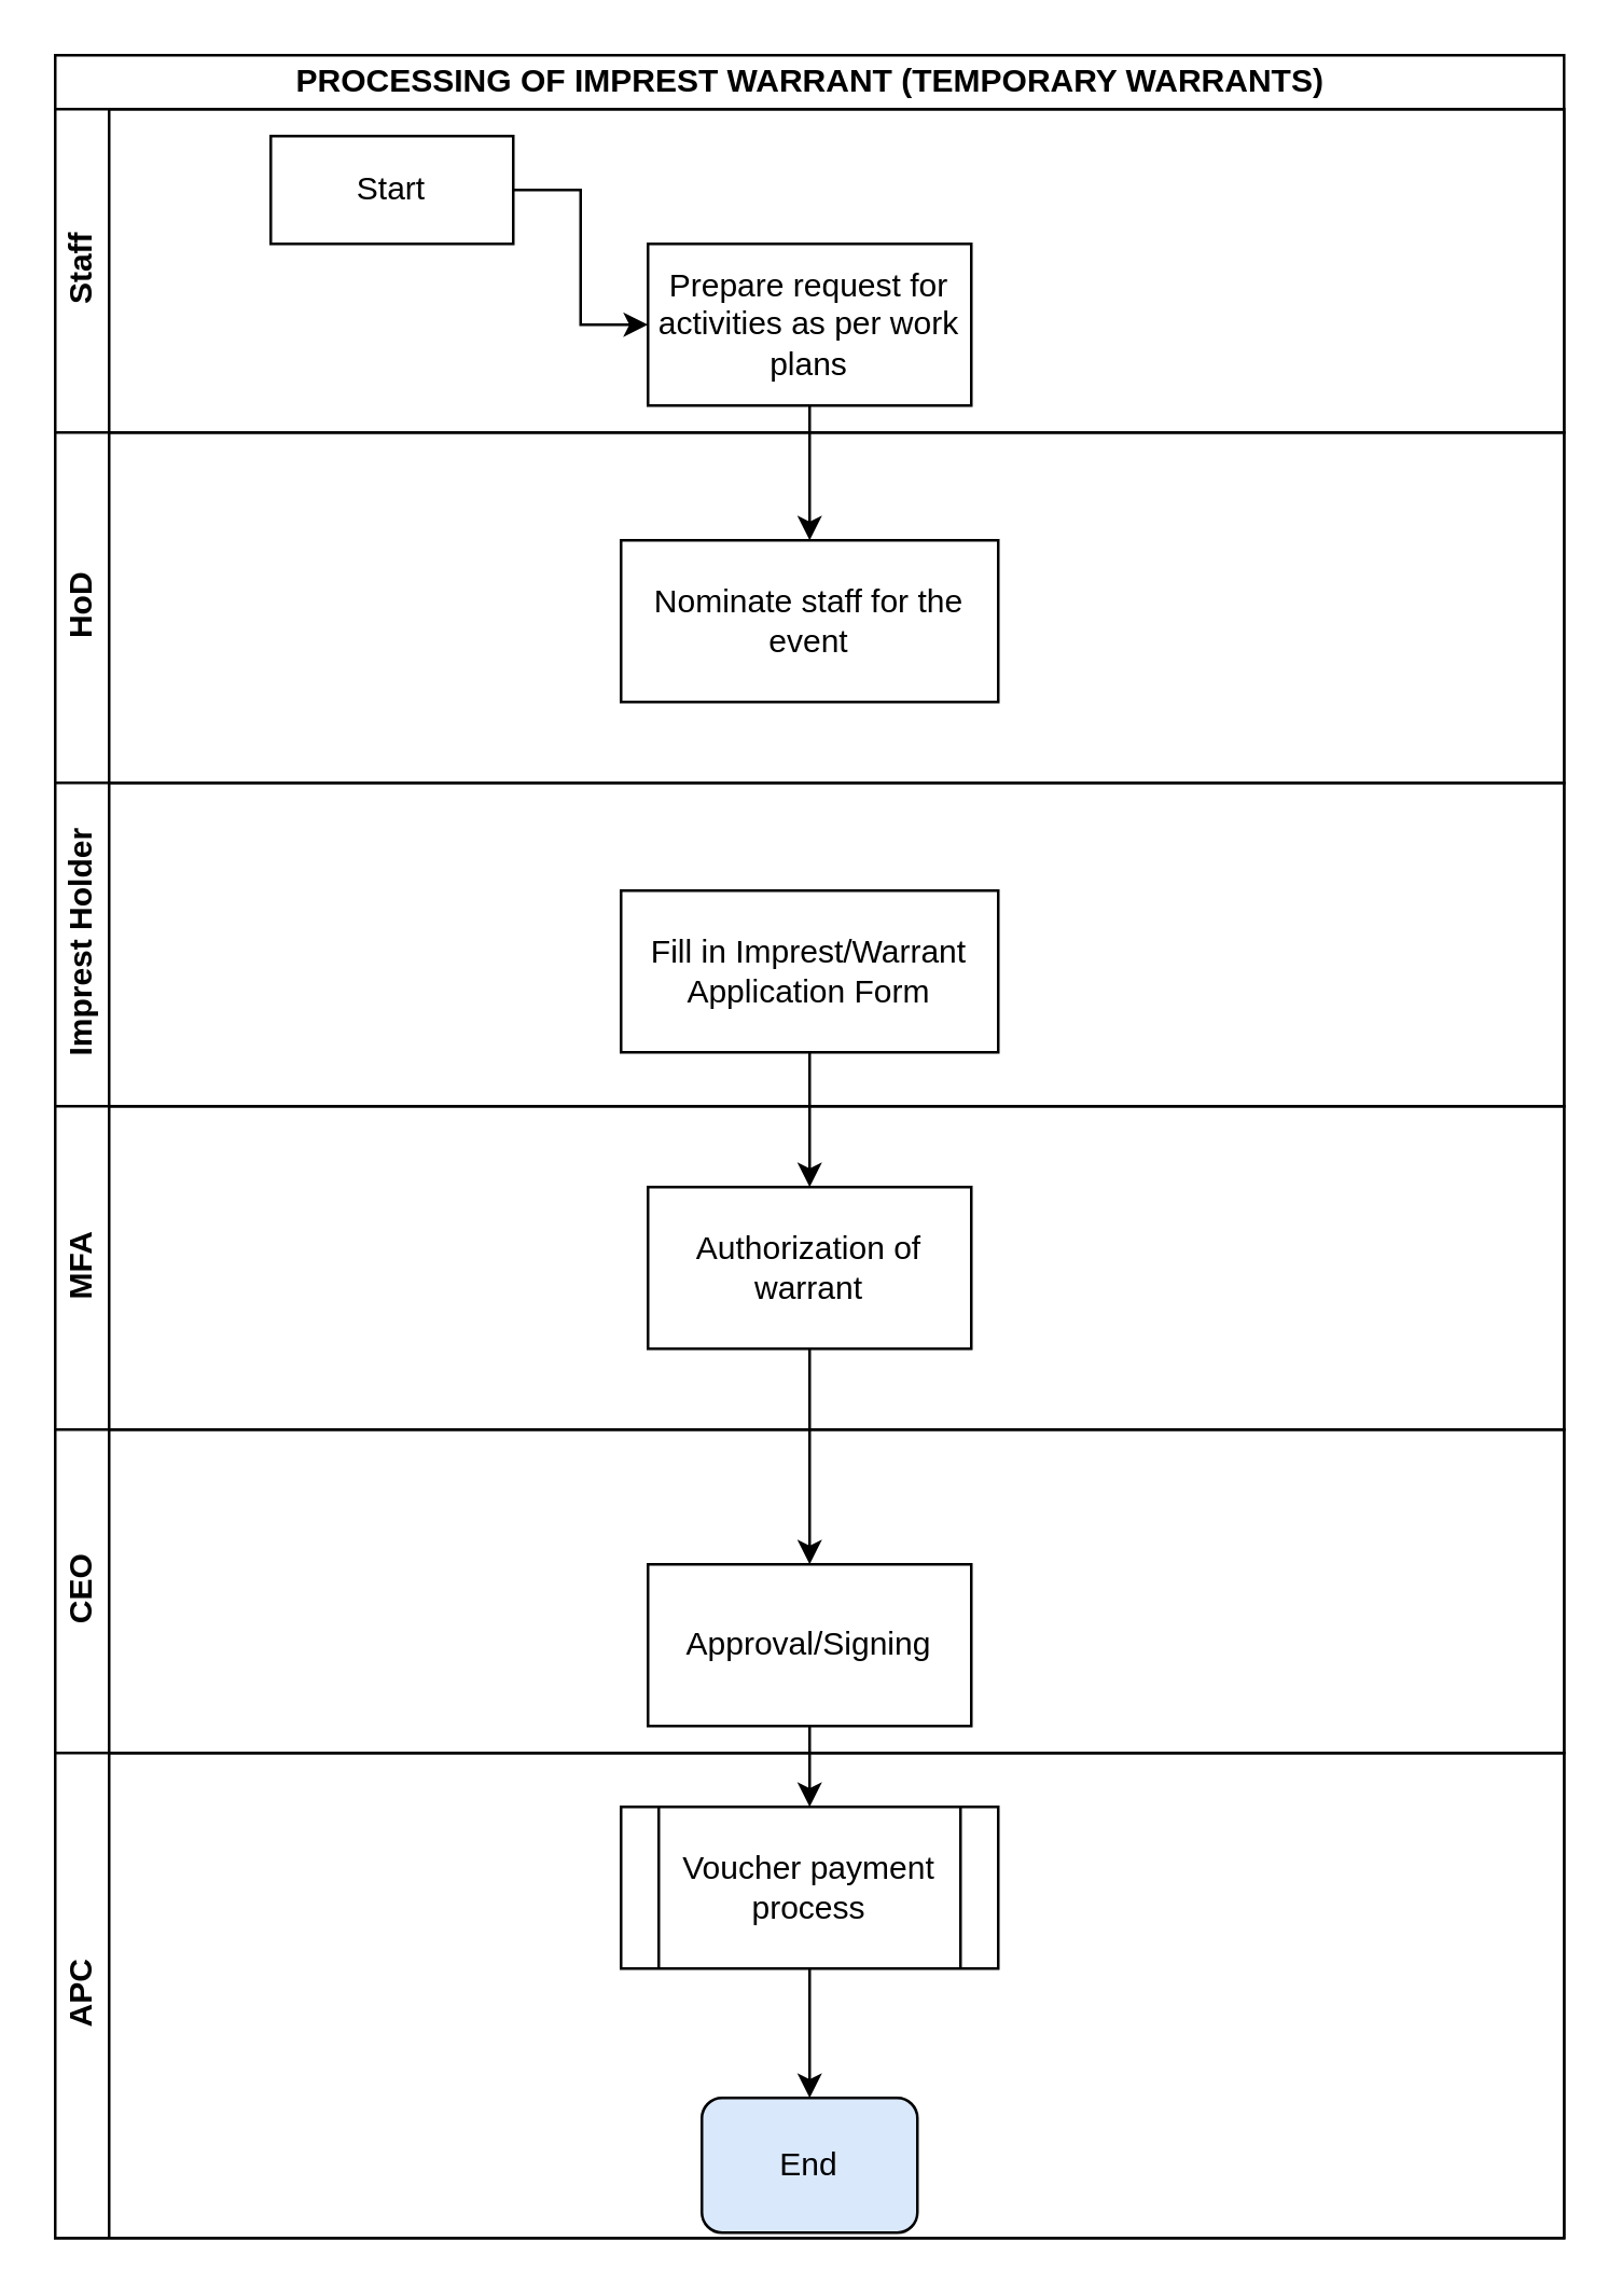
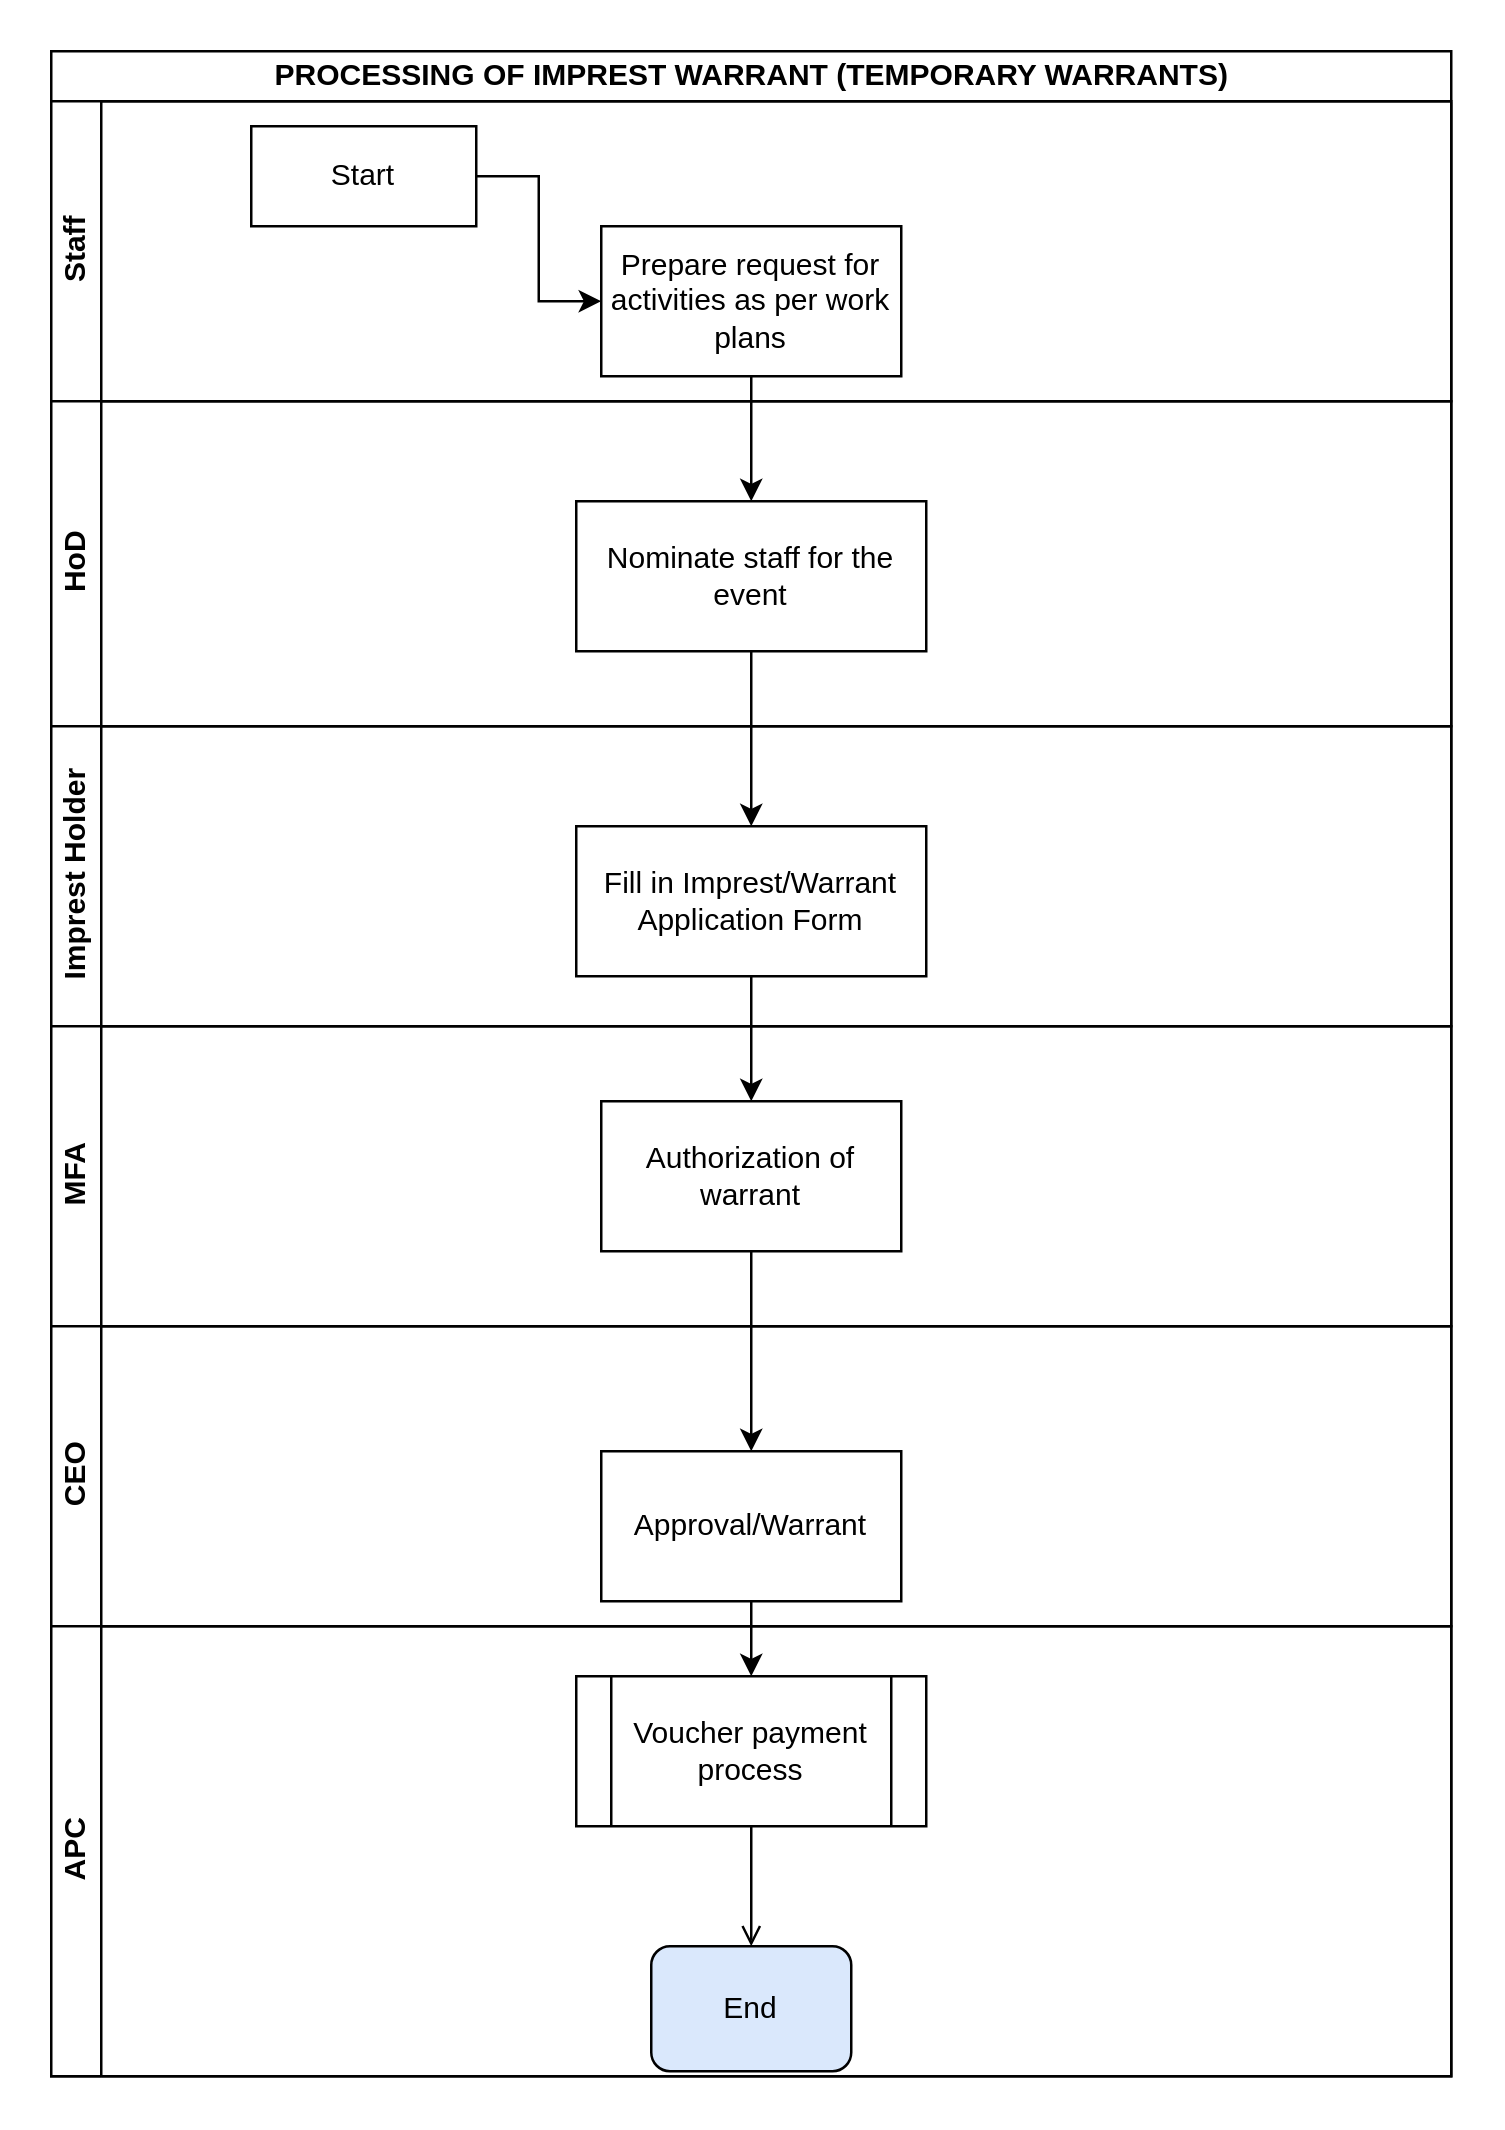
+ <mxCell id="17" value="" style="edgeStyle=orthogonalEdgeStyle;rounded=0;orthogonalLoop=1;jettySize=auto;html=1;" edge="1" parent="2" source="8" target="10"><mxGeometry relative="1" as="geometry" /></mxCell>
- <mxCell id="14" value="Approval/Signing" style="whiteSpace=wrap;html=1;rounded=0;" vertex="1" parent="13"><mxGeometry x="220" y="50" width="120" height="60" as="geometry" /></mxCell>
+ <mxCell id="14" value="Approval/Warrant" style="whiteSpace=wrap;html=1;rounded=0;" vertex="1" parent="13"><mxGeometry x="220" y="50" width="120" height="60" as="geometry" /></mxCell>
- <mxCell id="20" value="" style="edgeStyle=orthogonalEdgeStyle;rounded=0;orthogonalLoop=1;jettySize=auto;html=1;" edge="1" parent="1" source="21" target="23"><mxGeometry relative="1" as="geometry"><mxPoint x="300" y="800" as="targetPoint" /></mxGeometry></mxCell>
+ <mxCell id="20" value="" style="edgeStyle=orthogonalEdgeStyle;rounded=0;orthogonalLoop=1;jettySize=auto;html=1;endArrow=open;" edge="1" parent="1" source="21" target="23"><mxGeometry relative="1" as="geometry"><mxPoint x="300" y="800" as="targetPoint" /></mxGeometry></mxCell>
